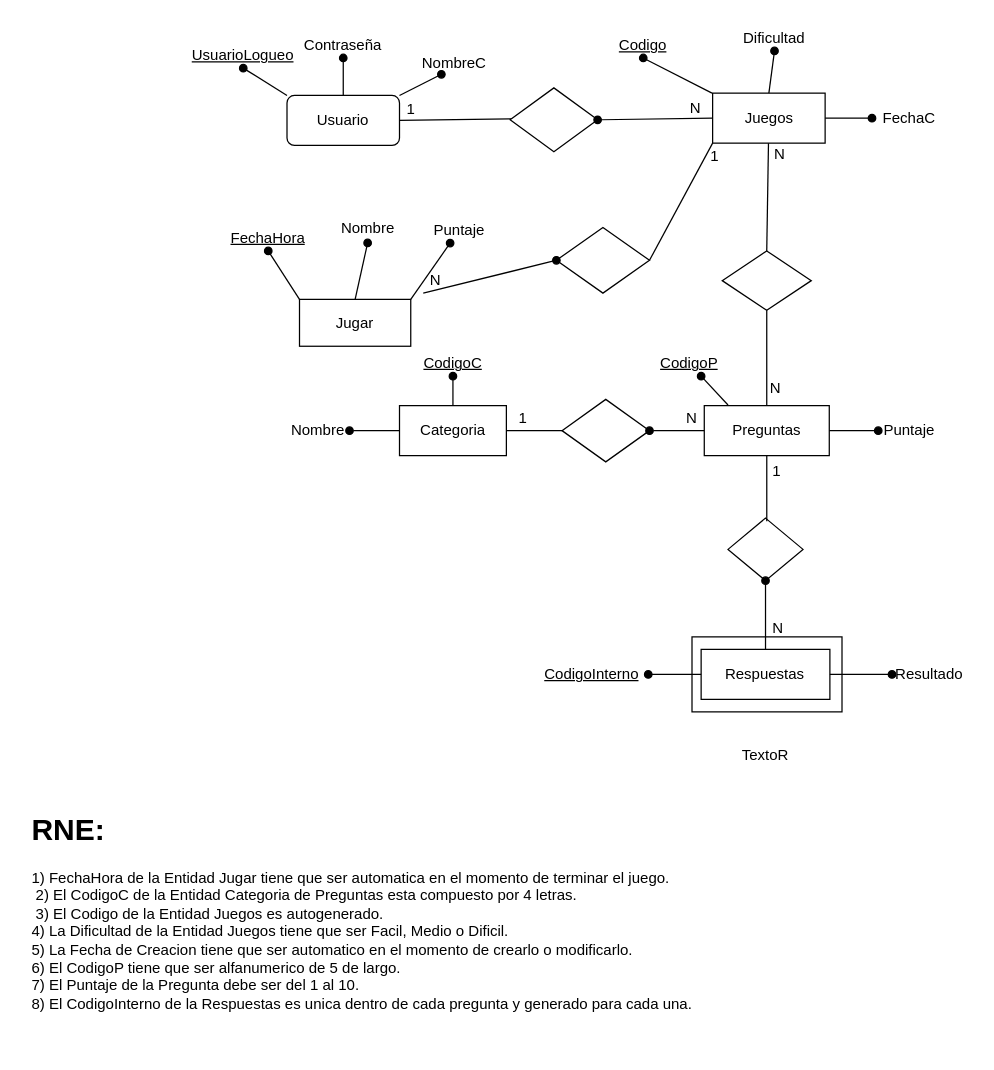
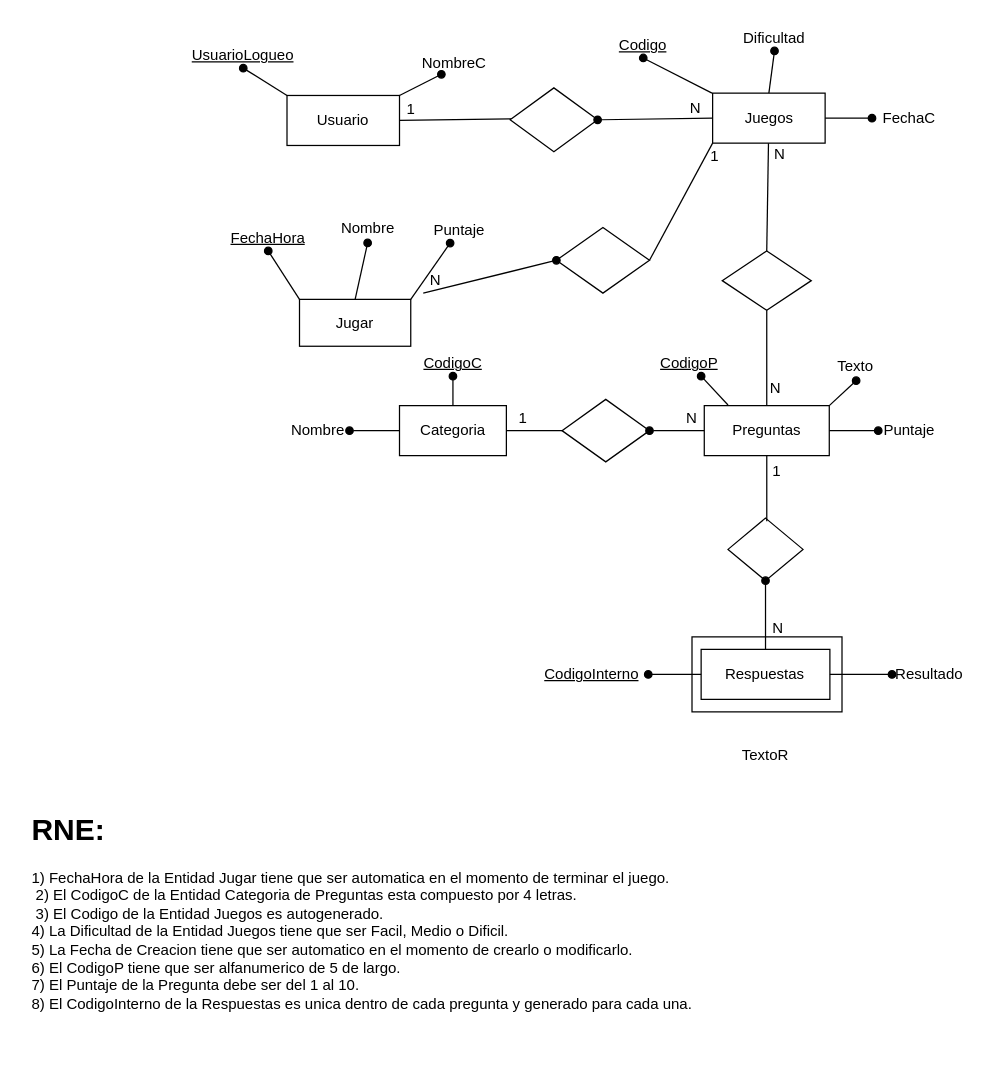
- <mxCell id="10" value="Contraseña" style="text;html=1;strokeColor=none;fillColor=none;align=center;verticalAlign=middle;whiteSpace=wrap;rounded=0;" parent="1" vertex="1"><mxGeometry x="239" y="25.88" width="70" height="20" as="geometry" /></mxCell>
- <mxCell id="11" value="" style="endArrow=none;html=1;rounded=0;startArrow=oval;startFill=1;exitX=0.5;exitY=1;exitDx=0;exitDy=0;entryX=0.5;entryY=0;entryDx=0;entryDy=0;" parent="1" source="10" target="7" edge="1"><mxGeometry width="50" height="50" relative="1" as="geometry"><mxPoint x="299" y="35.87" as="sourcePoint" /><mxPoint x="279" y="75.87" as="targetPoint" /></mxGeometry></mxCell>
- <mxCell id="7" value="Usuario" style="whiteSpace=wrap;html=1;rounded=1;" parent="1" vertex="1"><mxGeometry x="229" y="75.88" width="90" height="40" as="geometry" /></mxCell>
+ <mxCell id="7" value="Usuario" style="rounded=0;whiteSpace=wrap;html=1;" parent="1" vertex="1"><mxGeometry x="229" y="75.88" width="90" height="40" as="geometry" /></mxCell>
+ <mxCell id="31" value="Texto" style="text;html=1;strokeColor=none;fillColor=none;align=center;verticalAlign=middle;whiteSpace=wrap;rounded=0;" parent="1" vertex="1"><mxGeometry x="664.31" y="281.5" width="40" height="22.5" as="geometry" /></mxCell>
+ <mxCell id="6" value="" style="endArrow=none;html=1;rounded=0;startArrow=oval;startFill=1;entryX=1;entryY=0;entryDx=0;entryDy=0;exitX=0.5;exitY=1;exitDx=0;exitDy=0;" parent="1" source="31" target="3" edge="1"><mxGeometry width="50" height="50" relative="1" as="geometry"><mxPoint x="699" y="306.5" as="sourcePoint" /><mxPoint x="576.5" y="341.5" as="targetPoint" /></mxGeometry></mxCell>
